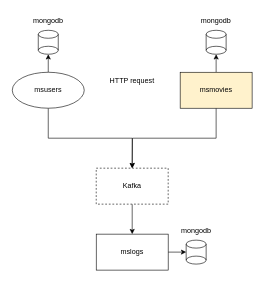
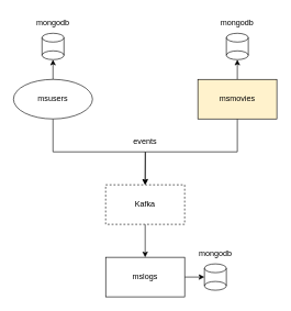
- <mxCell id="14" value="HTTP request" style="text;strokeColor=none;align=center;fillColor=none;html=1;verticalAlign=middle;whiteSpace=wrap;rounded=0;container=0;" vertex="1" parent="2"><mxGeometry x="150" y="100" width="100" height="30" as="geometry" /></mxCell>
+ <mxCell id="13" value="events" style="text;strokeColor=none;align=center;fillColor=none;html=1;verticalAlign=middle;whiteSpace=wrap;rounded=0;container=0;" vertex="1" parent="2"><mxGeometry x="160" y="180" width="80" height="30" as="geometry" /></mxCell>
